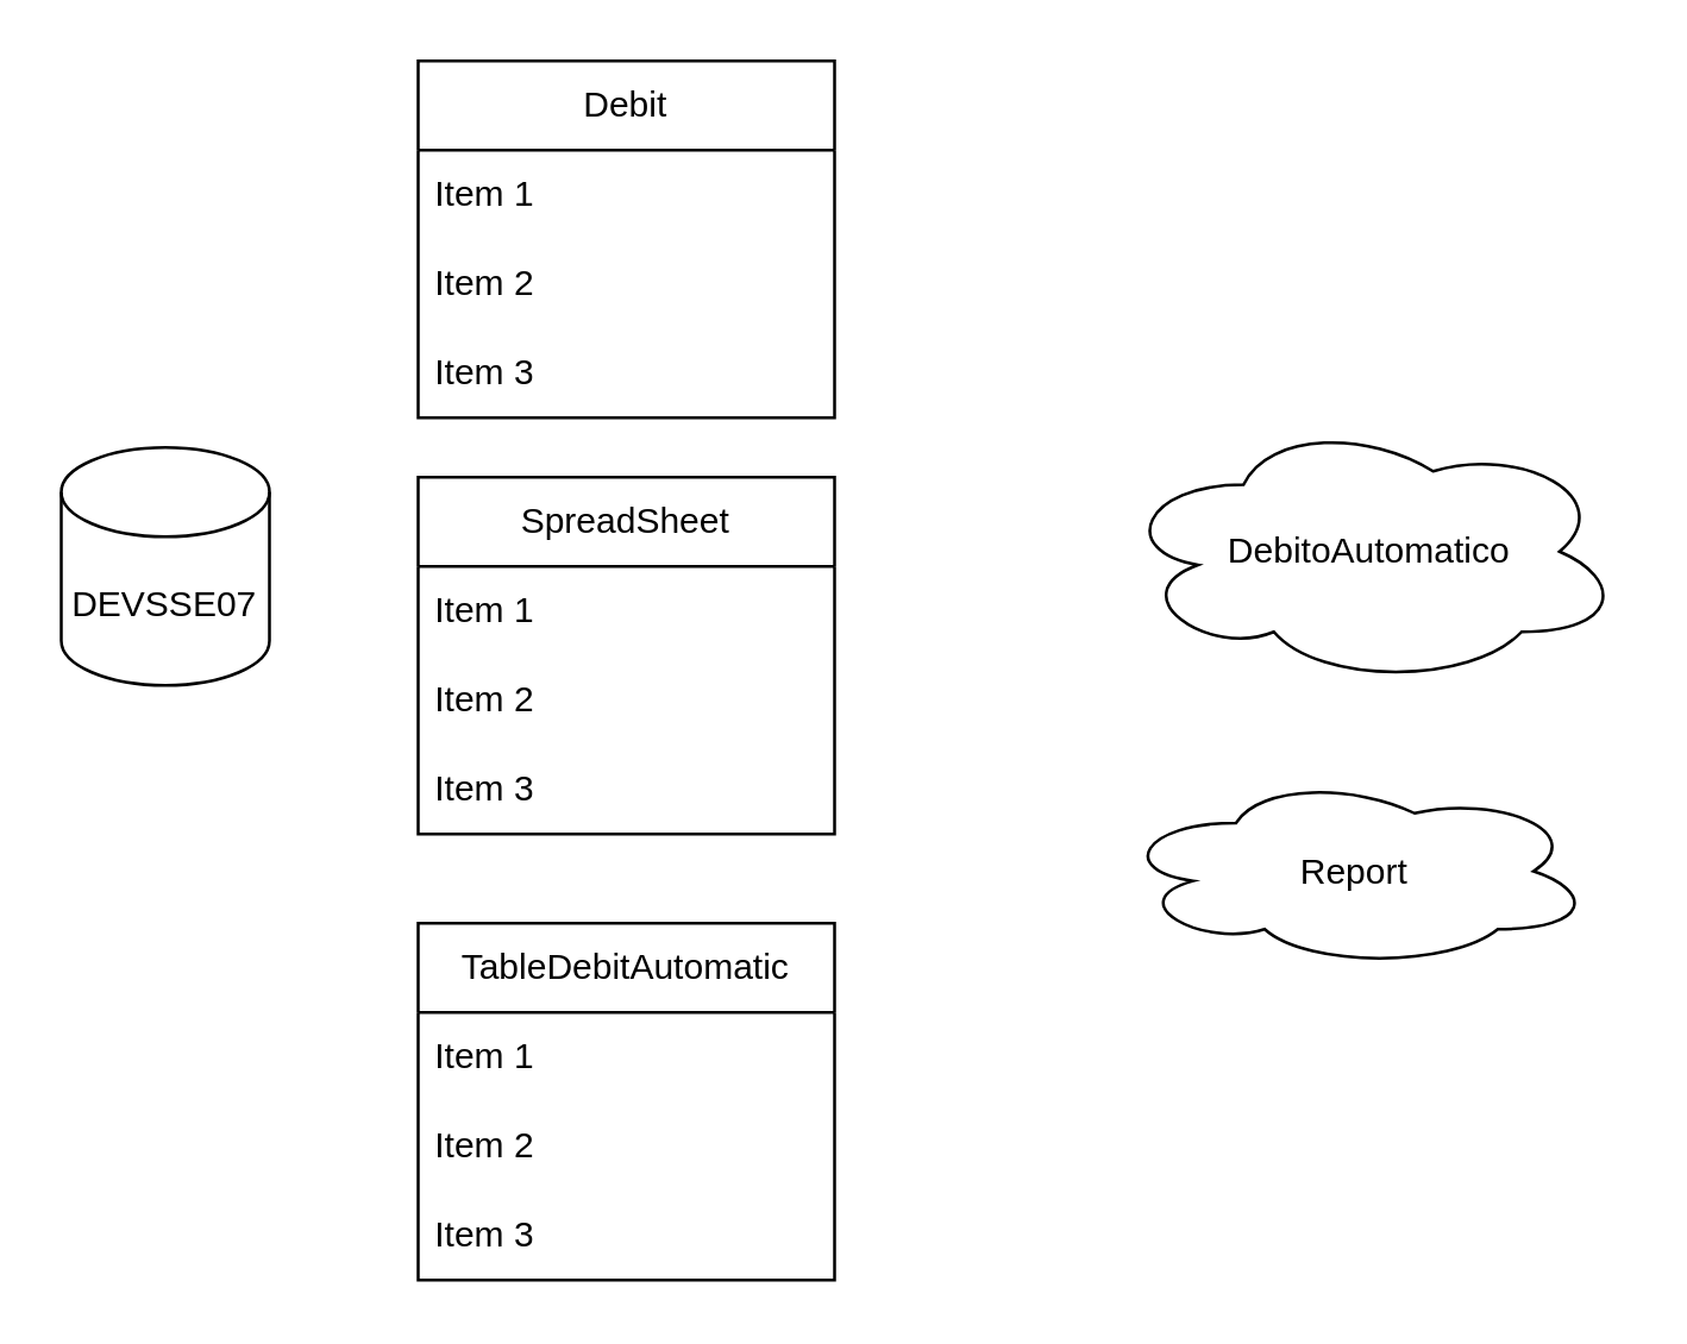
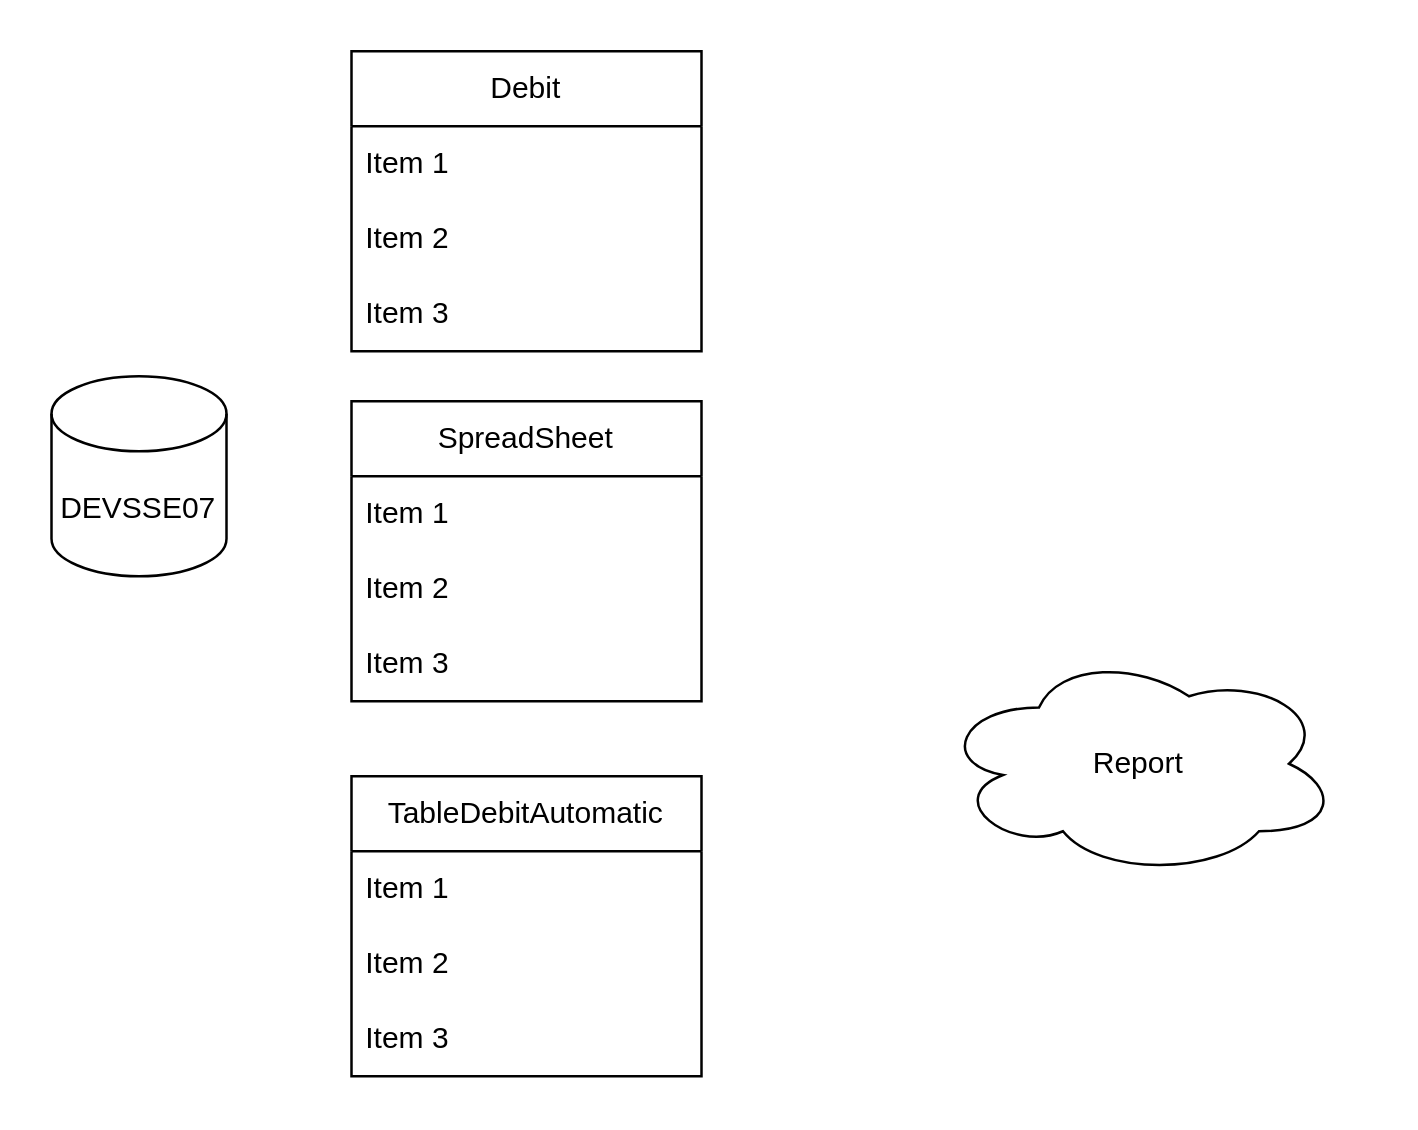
- <mxCell id="2" value="DebitoAutomatico" style="ellipse;shape=cloud;whiteSpace=wrap;html=1;" vertex="1" parent="1"><mxGeometry x="375" y="140" width="170" height="90" as="geometry" /></mxCell>
- <mxCell id="3" value="Report" style="ellipse;shape=cloud;whiteSpace=wrap;html=1;" vertex="1" parent="1"><mxGeometry x="375" y="260" width="160" height="65" as="geometry" /></mxCell>
+ <mxCell id="3" value="Report" style="ellipse;shape=cloud;whiteSpace=wrap;html=1;" vertex="1" parent="1"><mxGeometry x="375" y="260" width="160" height="90" as="geometry" /></mxCell>
